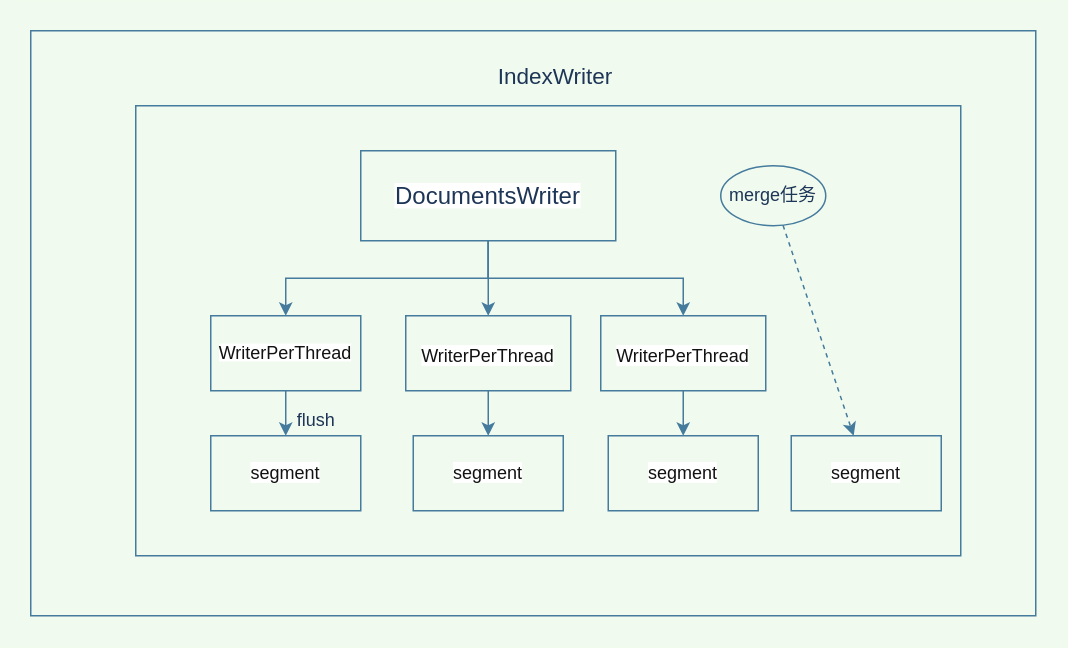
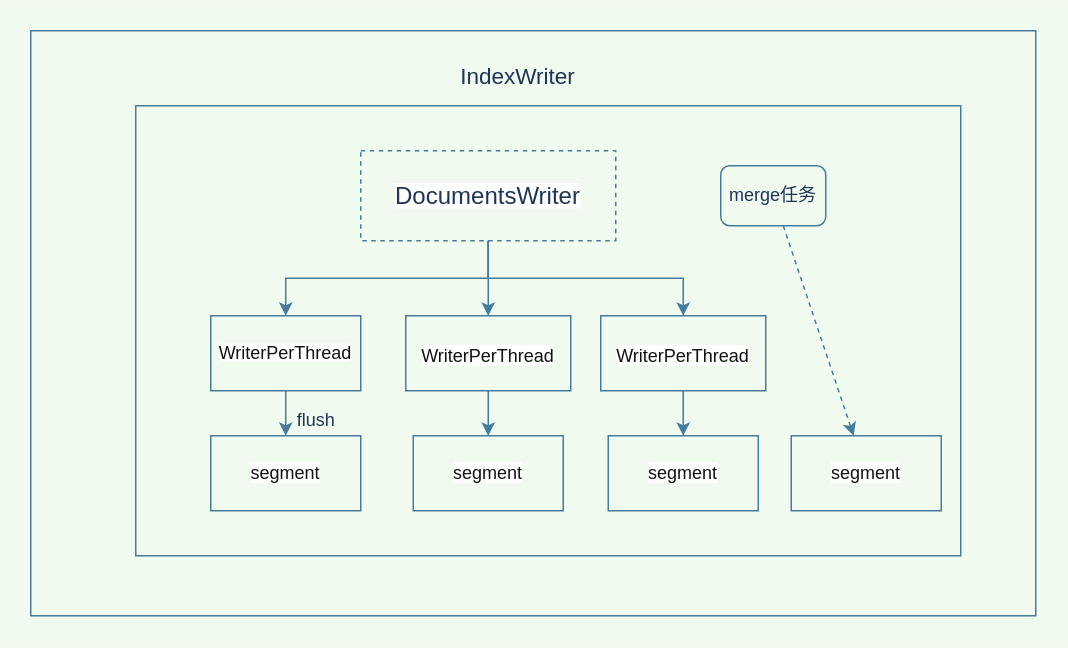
- <mxCell id="8" value="IndexWriter" style="text;html=1;strokeColor=none;fillColor=none;align=center;verticalAlign=middle;whiteSpace=wrap;rounded=0;fontColor=#1D3557;fontSize=15;" parent="1" vertex="1"><mxGeometry x="305" y="40" width="130" height="20" as="geometry" /></mxCell>
+ <mxCell id="8" value="IndexWriter" style="text;html=1;strokeColor=none;fillColor=none;align=center;verticalAlign=middle;whiteSpace=wrap;rounded=0;fontColor=#1D3557;fontSize=15;" parent="1" vertex="1"><mxGeometry x="280" y="40" width="130" height="20" as="geometry" /></mxCell>
- <mxCell id="7" value="&lt;span style=&quot;font-size: medium ; text-align: left ; background-color: rgb(255 , 255 , 255)&quot;&gt;DocumentsWriter&lt;/span&gt;" style="rounded=0;whiteSpace=wrap;html=1;fontColor=#1D3557;strokeColor=#457B9D;shadow=0;fillColor=none;" parent="1" vertex="1"><mxGeometry x="240" y="100" width="170" height="60" as="geometry" /></mxCell>
+ <mxCell id="7" value="&lt;span style=&quot;font-size: medium ; text-align: left ; background-color: rgb(255 , 255 , 255)&quot;&gt;DocumentsWriter&lt;/span&gt;" style="rounded=0;whiteSpace=wrap;html=1;fontColor=#1D3557;strokeColor=#457B9D;shadow=0;fillColor=none;dashed=1;" parent="1" vertex="1"><mxGeometry x="240" y="100" width="170" height="60" as="geometry" /></mxCell>
- <mxCell id="20" value="merge任务" style="ellipse;whiteSpace=wrap;html=1;shadow=0;fontSize=12;fontColor=#1D3557;strokeColor=#457B9D;fillColor=none;" parent="1" vertex="1"><mxGeometry x="480" y="110" width="70" height="40" as="geometry" /></mxCell>
+ <mxCell id="20" value="merge任务" style="whiteSpace=wrap;html=1;shadow=0;fontSize=12;fontColor=#1D3557;strokeColor=#457B9D;fillColor=none;rounded=1;" parent="1" vertex="1"><mxGeometry x="480" y="110" width="70" height="40" as="geometry" /></mxCell>
